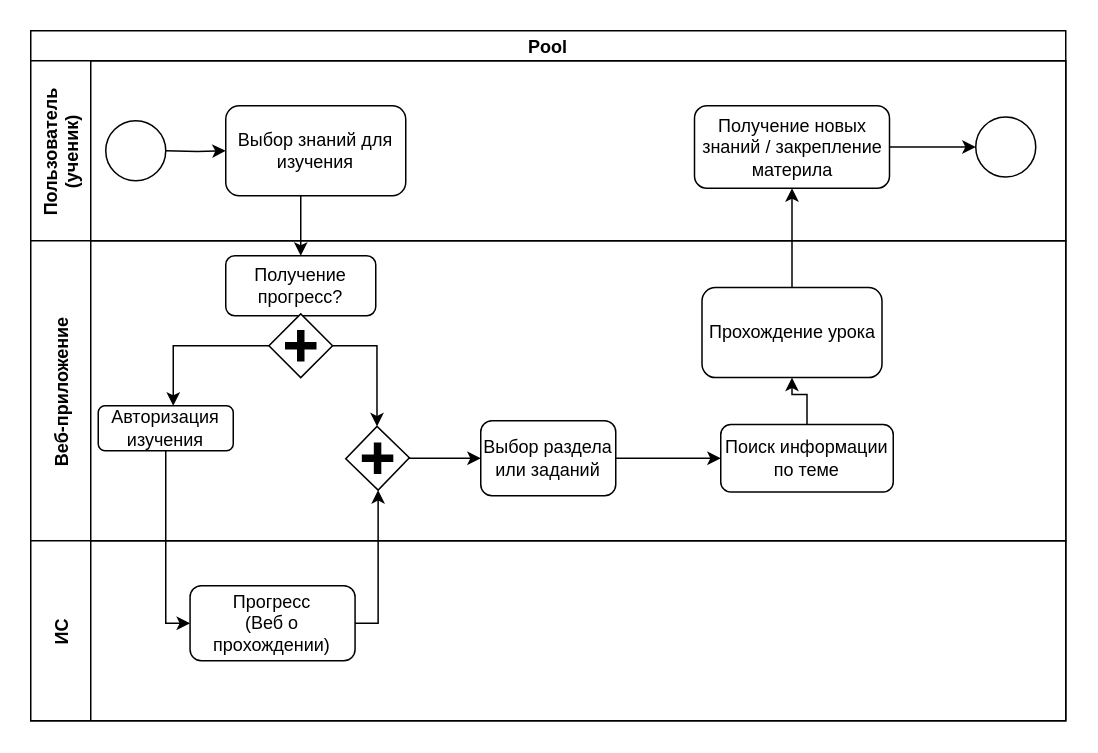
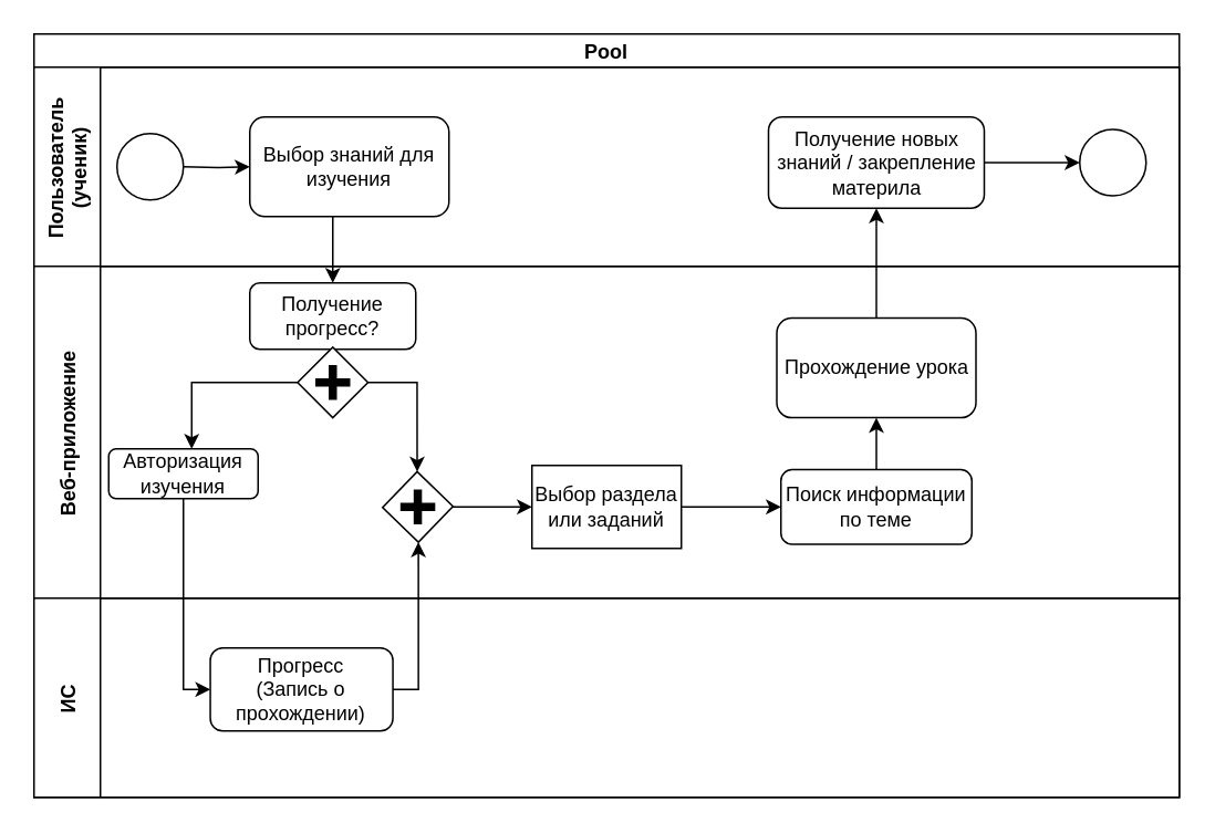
- <mxCell id="15" value="Выбор раздела или заданий" style="whiteSpace=wrap;html=1;rounded=1;" parent="10" vertex="1"><mxGeometry x="300" y="120" width="90" height="50" as="geometry" /></mxCell>
+ <mxCell id="15" value="Выбор раздела или заданий" style="whiteSpace=wrap;html=1;rounded=0;" parent="10" vertex="1"><mxGeometry x="300" y="120" width="90" height="50" as="geometry" /></mxCell>
- <mxCell id="20" value="Поиск информации по теме" style="whiteSpace=wrap;html=1;rounded=1;" parent="10" vertex="1"><mxGeometry x="460" y="122.5" width="115" height="45" as="geometry" /></mxCell>
+ <mxCell id="20" value="Поиск информации по теме" style="whiteSpace=wrap;html=1;rounded=1;" parent="10" vertex="1"><mxGeometry x="450" y="122.5" width="115" height="45" as="geometry" /></mxCell>
- <mxCell id="28" value="Прогресс&lt;br&gt;(Веб о прохождении)" style="whiteSpace=wrap;html=1;rounded=1;" parent="27" vertex="1"><mxGeometry x="106.21" y="30" width="110" height="50" as="geometry" /></mxCell>
+ <mxCell id="28" value="Прогресс&lt;br&gt;(Запись о прохождении)" style="whiteSpace=wrap;html=1;rounded=1;" parent="27" vertex="1"><mxGeometry x="106.21" y="30" width="110" height="50" as="geometry" /></mxCell>
